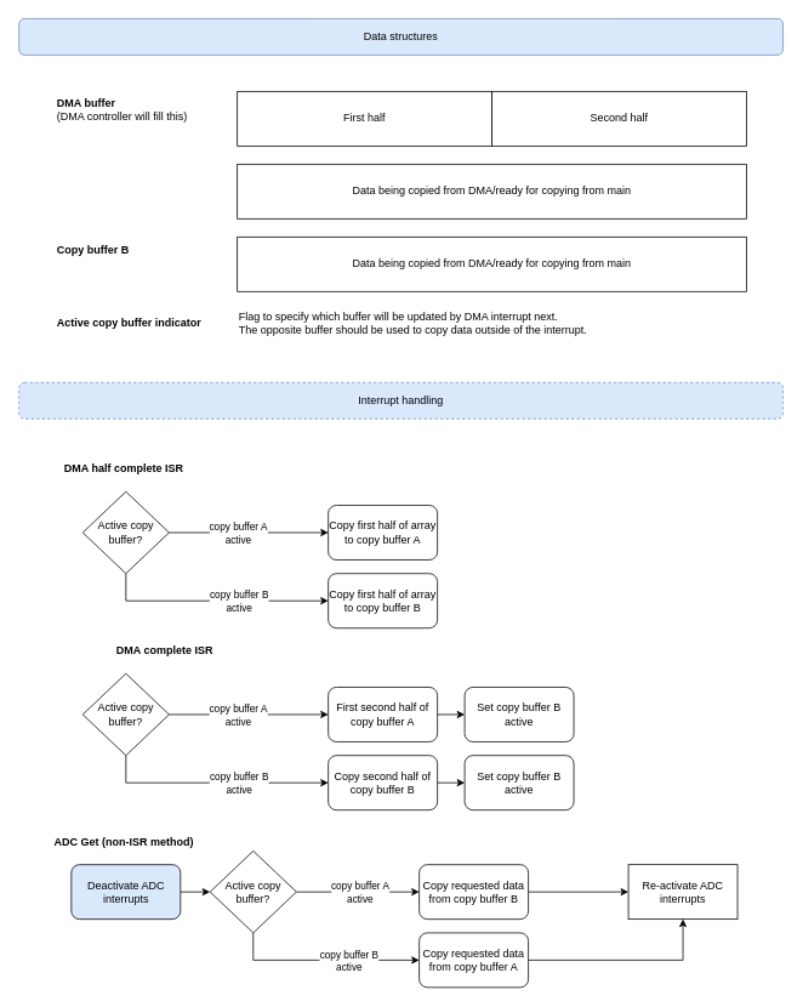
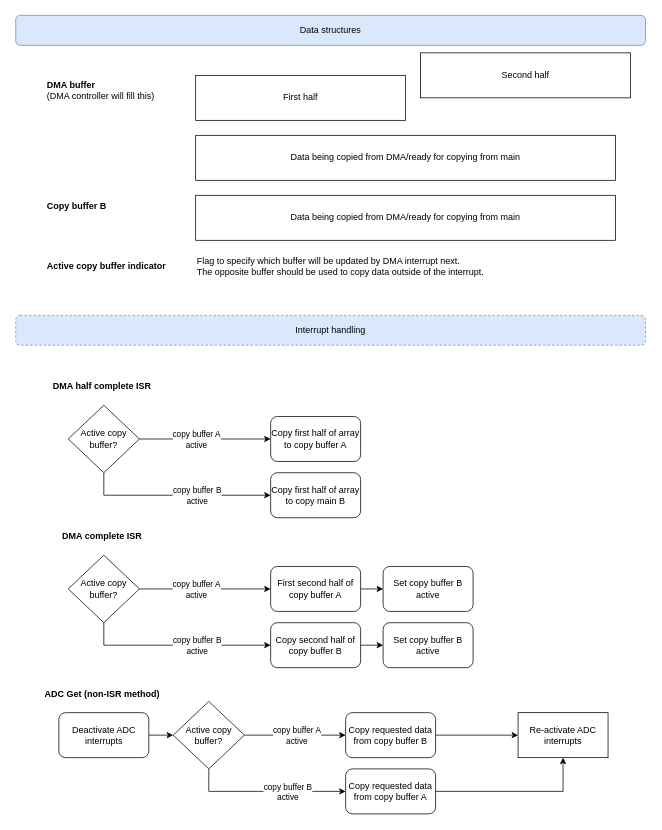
- <mxCell id="3" value="Second half" style="rounded=0;whiteSpace=wrap;html=1;" vertex="1" parent="1"><mxGeometry x="540" y="100" width="280" height="60" as="geometry" /></mxCell>
+ <mxCell id="3" value="Second half" style="rounded=0;whiteSpace=wrap;html=1;" vertex="1" parent="1"><mxGeometry x="560" y="70" width="280" height="60" as="geometry" /></mxCell>
- <mxCell id="19" value="Copy first half of array to copy buffer B" style="rounded=1;whiteSpace=wrap;html=1;" vertex="1" parent="1"><mxGeometry x="360" y="630" width="120" height="60" as="geometry" /></mxCell>
+ <mxCell id="19" value="Copy first half of array to copy main B" style="rounded=1;whiteSpace=wrap;html=1;" vertex="1" parent="1"><mxGeometry x="360" y="630" width="120" height="60" as="geometry" /></mxCell>
- <mxCell id="20" value="DMA complete ISR" style="text;html=1;align=center;verticalAlign=middle;resizable=0;points=[];autosize=1;strokeColor=none;fillColor=none;fontStyle=1" vertex="1" parent="1"><mxGeometry x="115" y="700" width="130" height="30" as="geometry" /></mxCell>
+ <mxCell id="20" value="DMA complete ISR" style="text;html=1;align=center;verticalAlign=middle;resizable=0;points=[];autosize=1;strokeColor=none;fillColor=none;fontStyle=1" vertex="1" parent="1"><mxGeometry x="70" y="700" width="130" height="30" as="geometry" /></mxCell>
- <mxCell id="44" value="Deactivate ADC interrupts" style="rounded=1;whiteSpace=wrap;html=1;fillColor=#dae8fc;" vertex="1" parent="1"><mxGeometry x="77.5" y="950" width="120" height="60" as="geometry" /></mxCell>
+ <mxCell id="44" value="Deactivate ADC interrupts" style="rounded=1;whiteSpace=wrap;html=1;" vertex="1" parent="1"><mxGeometry x="77.5" y="950" width="120" height="60" as="geometry" /></mxCell>
